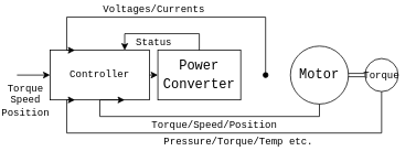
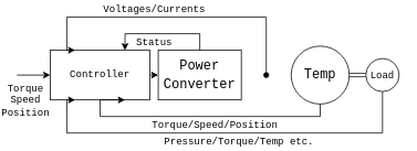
- <mxCell id="9" value="&lt;font style=&quot;font-size: 16px&quot; face=&quot;Courier New&quot;&gt;Motor&lt;/font&gt;" style="ellipse;whiteSpace=wrap;html=1;aspect=fixed;fillColor=none;" parent="1" vertex="1"><mxGeometry x="350" y="55" width="70" height="70" as="geometry" /></mxCell>
+ <mxCell id="9" value="&lt;font style=&quot;font-size: 16px&quot; face=&quot;Courier New&quot;&gt;Temp&lt;/font&gt;" style="ellipse;whiteSpace=wrap;html=1;aspect=fixed;fillColor=none;" parent="1" vertex="1"><mxGeometry x="350" y="55" width="70" height="70" as="geometry" /></mxCell>
- <mxCell id="12" value="&lt;font face=&quot;Courier New&quot;&gt;Torque&lt;/font&gt;" style="ellipse;whiteSpace=wrap;html=1;aspect=fixed;fillColor=none;" parent="1" vertex="1"><mxGeometry x="440" y="70" width="40" height="40" as="geometry" /></mxCell>
+ <mxCell id="12" value="&lt;font face=&quot;Courier New&quot;&gt;Load&lt;/font&gt;" style="ellipse;whiteSpace=wrap;html=1;aspect=fixed;fillColor=none;" parent="1" vertex="1"><mxGeometry x="440" y="70" width="40" height="40" as="geometry" /></mxCell>
